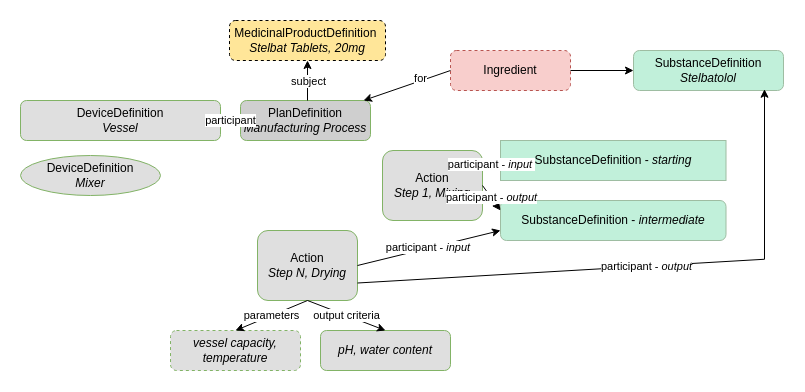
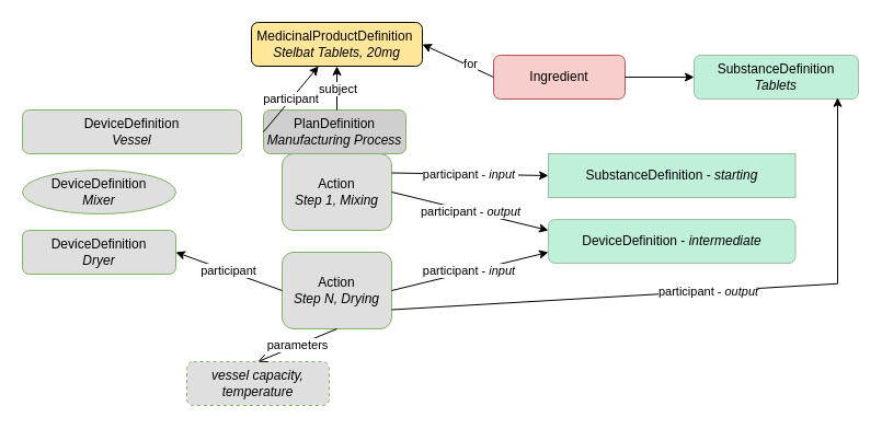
- <mxCell id="2" value="MedicinalProductDefinition&amp;nbsp;&lt;br&gt;&lt;i style=&quot;border-color: var(--border-color);&quot;&gt;Stelbat Tablets, 20mg&lt;/i&gt;" style="rounded=1;whiteSpace=wrap;html=1;fontSize=12;glass=0;strokeWidth=1;shadow=0;fillColor=#ffe699;dashed=1;" parent="1" vertex="1"><mxGeometry x="229" y="20" width="156" height="40" as="geometry" /></mxCell>
+ <mxCell id="2" value="MedicinalProductDefinition&amp;nbsp;&lt;br&gt;&lt;i style=&quot;border-color: var(--border-color);&quot;&gt;Stelbat Tablets, 20mg&lt;/i&gt;" style="rounded=1;whiteSpace=wrap;html=1;fontSize=12;glass=0;strokeWidth=1;shadow=0;fillColor=#ffe699;" parent="1" vertex="1"><mxGeometry x="229" y="20" width="156" height="40" as="geometry" /></mxCell>
- <mxCell id="8" value="Ingredient" style="rounded=1;whiteSpace=wrap;html=1;fontSize=12;glass=0;strokeWidth=1;shadow=0;fillColor=#f8cecc;strokeColor=#b85450;dashed=1;" parent="1" vertex="1"><mxGeometry x="450" y="50" width="120" height="40" as="geometry" /></mxCell>
+ <mxCell id="8" value="Ingredient" style="rounded=1;whiteSpace=wrap;html=1;fontSize=12;glass=0;strokeWidth=1;shadow=0;fillColor=#f8cecc;strokeColor=#b85450;" parent="1" vertex="1"><mxGeometry x="450" y="50" width="120" height="40" as="geometry" /></mxCell>
- <mxCell id="10" value="SubstanceDefinition&lt;br&gt;&lt;i style=&quot;border-color: var(--border-color);&quot;&gt;Stelbatolol&lt;/i&gt;" style="rounded=1;whiteSpace=wrap;html=1;fontSize=12;glass=0;strokeWidth=1;shadow=0;fillColor=#c1f0da;strokeColor=#9ebda2;" parent="1" vertex="1"><mxGeometry x="633" y="50" width="150" height="40" as="geometry" /></mxCell>
+ <mxCell id="10" value="SubstanceDefinition&lt;br&gt;&lt;i style=&quot;border-color: var(--border-color);&quot;&gt;Tablets&lt;/i&gt;" style="rounded=1;whiteSpace=wrap;html=1;fontSize=12;glass=0;strokeWidth=1;shadow=0;fillColor=#c1f0da;strokeColor=#9ebda2;" parent="1" vertex="1"><mxGeometry x="633" y="50" width="150" height="40" as="geometry" /></mxCell>
- <mxCell id="9" value="for" style="endArrow=classic;html=1;rounded=0;exitX=0;exitY=0.5;exitDx=0;exitDy=0;" parent="1" source="8" target="3" edge="1"><mxGeometry x="-0.333" y="-2" width="50" height="50" relative="1" as="geometry"><mxPoint x="681.43" y="60" as="sourcePoint" /><mxPoint x="590" y="70" as="targetPoint" /><mxPoint as="offset" /></mxGeometry></mxCell>
+ <mxCell id="9" value="for" style="endArrow=classic;html=1;rounded=0;exitX=0;exitY=0.5;exitDx=0;exitDy=0;entryX=1;entryY=0.5;entryDx=0;entryDy=0;" parent="1" source="8" target="2" edge="1"><mxGeometry x="-0.333" y="-2" width="50" height="50" relative="1" as="geometry"><mxPoint x="681.43" y="60" as="sourcePoint" /><mxPoint x="590" y="70" as="targetPoint" /><mxPoint as="offset" /></mxGeometry></mxCell>
- <mxCell id="26" value="participant" style="endArrow=classic;html=1;rounded=0;exitX=0;exitY=0.5;exitDx=0;exitDy=0;entryX=1;entryY=0.5;entryDx=0;entryDy=0;" parent="1" source="3" target="25" edge="1"><mxGeometry width="50" height="50" relative="1" as="geometry"><mxPoint x="267" y="185" as="sourcePoint" /><mxPoint x="190" y="190" as="targetPoint" /></mxGeometry></mxCell>
+ <mxCell id="26" value="participant" style="endArrow=classic;html=1;rounded=0;exitX=0;exitY=0.5;exitDx=0;exitDy=0;" parent="1" source="3" target="2" edge="1"><mxGeometry width="50" height="50" relative="1" as="geometry"><mxPoint x="267" y="185" as="sourcePoint" /><mxPoint x="190" y="190" as="targetPoint" /></mxGeometry></mxCell>
- <mxCell id="4" value="Action&lt;i&gt;&lt;br&gt;Step 1, Mixing&lt;/i&gt;" style="rounded=1;whiteSpace=wrap;html=1;fontSize=12;glass=0;strokeWidth=1;shadow=0;fillColor=#dfdfdf;strokeColor=#82b366;" parent="1" vertex="1"><mxGeometry x="382" y="150" width="100" height="70" as="geometry" /></mxCell>
+ <mxCell id="4" value="Action&lt;i&gt;&lt;br&gt;Step 1, Mixing&lt;/i&gt;" style="rounded=1;whiteSpace=wrap;html=1;fontSize=12;glass=0;strokeWidth=1;shadow=0;fillColor=#dfdfdf;strokeColor=#82b366;" parent="1" vertex="1"><mxGeometry x="257" y="140" width="100" height="70" as="geometry" /></mxCell>
- <mxCell id="16" value="SubstanceDefinition - &lt;i&gt;intermediate&lt;/i&gt;" style="rounded=1;whiteSpace=wrap;html=1;fontSize=12;glass=0;strokeWidth=1;shadow=0;fillColor=#c1f0da;strokeColor=#9ebda2;" parent="1" vertex="1"><mxGeometry x="500" y="200" width="225.5" height="40" as="geometry" /></mxCell>
+ <mxCell id="16" value="DeviceDefinition - &lt;i&gt;intermediate&lt;/i&gt;" style="rounded=1;whiteSpace=wrap;html=1;fontSize=12;glass=0;strokeWidth=1;shadow=0;fillColor=#c1f0da;strokeColor=#9ebda2;" parent="1" vertex="1"><mxGeometry x="500" y="200" width="225.5" height="40" as="geometry" /></mxCell>
+ <mxCell id="13" value="DeviceDefinition&lt;br&gt;&lt;i&gt;Dryer&lt;/i&gt;" style="rounded=1;whiteSpace=wrap;html=1;fontSize=12;glass=0;strokeWidth=1;shadow=0;fillColor=#dfdfdf;strokeColor=#82b366;" parent="1" vertex="1"><mxGeometry x="20" y="210" width="140" height="40" as="geometry" /></mxCell>
+ <mxCell id="14" value="participant" style="endArrow=classic;html=1;rounded=0;exitX=0;exitY=0.5;exitDx=0;exitDy=0;entryX=1;entryY=0.5;entryDx=0;entryDy=0;" parent="1" source="5" target="13" edge="1"><mxGeometry width="50" height="50" relative="1" as="geometry"><mxPoint x="267" y="170" as="sourcePoint" /><mxPoint x="170" y="170" as="targetPoint" /></mxGeometry></mxCell>
- <mxCell id="24" value="output criteria" style="endArrow=classic;html=1;rounded=0;exitX=0.5;exitY=1;exitDx=0;exitDy=0;entryX=0.5;entryY=0;entryDx=0;entryDy=0;" parent="1" source="5" target="23" edge="1"><mxGeometry x="0.008" width="50" height="50" relative="1" as="geometry"><mxPoint x="317" y="290" as="sourcePoint" /><mxPoint x="415" y="340" as="targetPoint" /><mxPoint as="offset" /></mxGeometry></mxCell>
- <mxCell id="22" value="parameters" style="endArrow=classic;html=1;rounded=0;exitX=0.5;exitY=1;exitDx=0;exitDy=0;entryX=0.5;entryY=0;entryDx=0;entryDy=0;" parent="1" source="5" target="21" edge="1"><mxGeometry width="50" height="50" relative="1" as="geometry"><mxPoint x="267" y="255" as="sourcePoint" /><mxPoint x="190" y="255" as="targetPoint" /></mxGeometry></mxCell>
+ <mxCell id="22" value="parameters" style="endArrow=open;html=1;rounded=0;exitX=0.5;exitY=1;exitDx=0;exitDy=0;entryX=0.5;entryY=0;entryDx=0;entryDy=0;" parent="1" source="5" target="21" edge="1"><mxGeometry width="50" height="50" relative="1" as="geometry"><mxPoint x="267" y="255" as="sourcePoint" /><mxPoint x="190" y="255" as="targetPoint" /></mxGeometry></mxCell>
- <mxCell id="23" value="&lt;i&gt;pH, water content&lt;/i&gt;" style="rounded=1;whiteSpace=wrap;html=1;fontSize=12;glass=0;strokeWidth=1;shadow=0;fillColor=#dfdfdf;strokeColor=#82b366;" parent="1" vertex="1"><mxGeometry x="320" y="330" width="130" height="40" as="geometry" /></mxCell>
